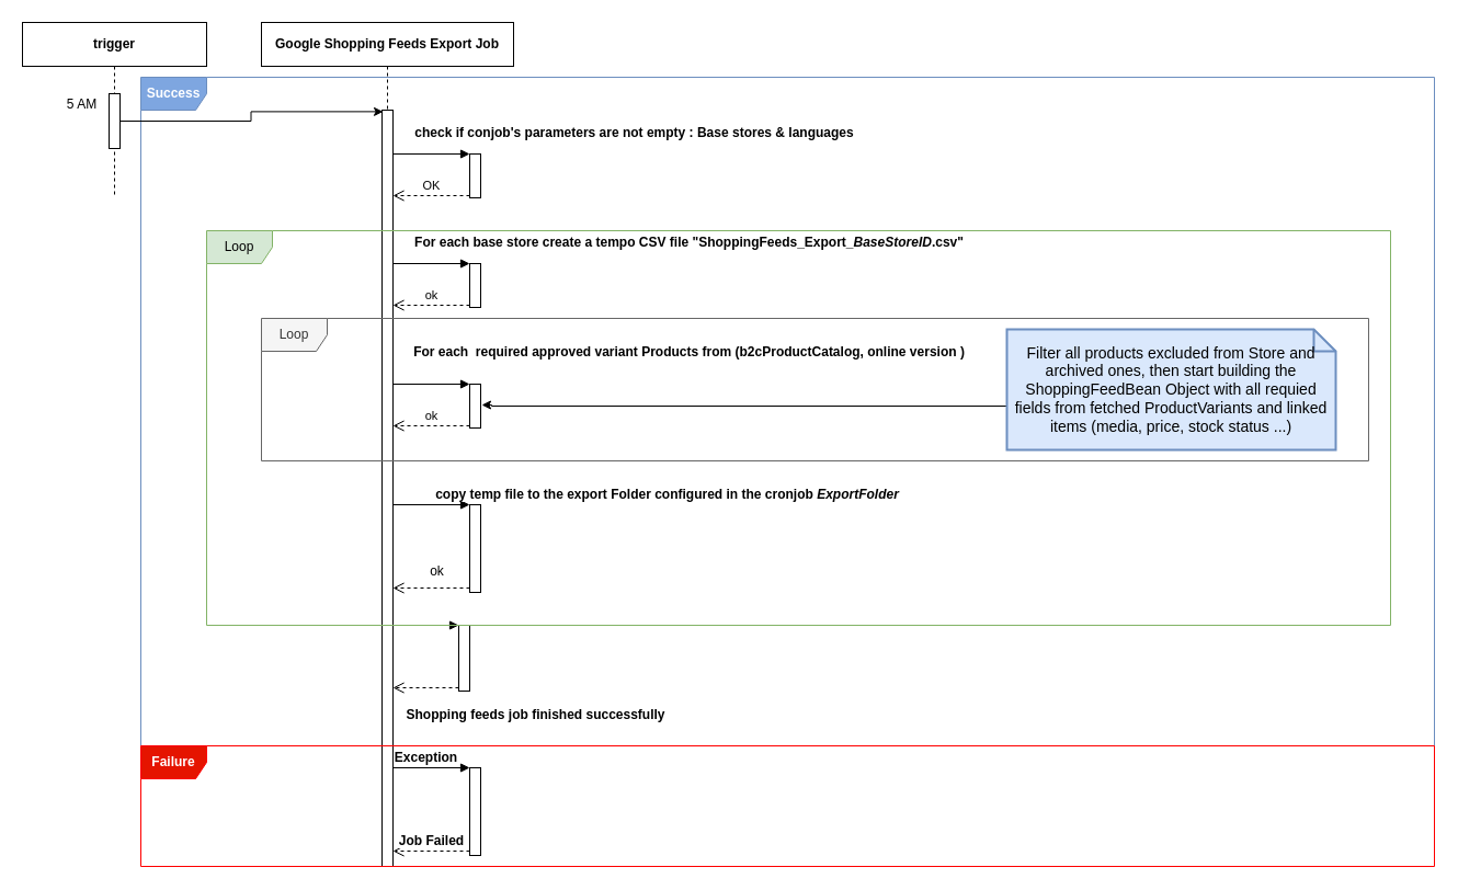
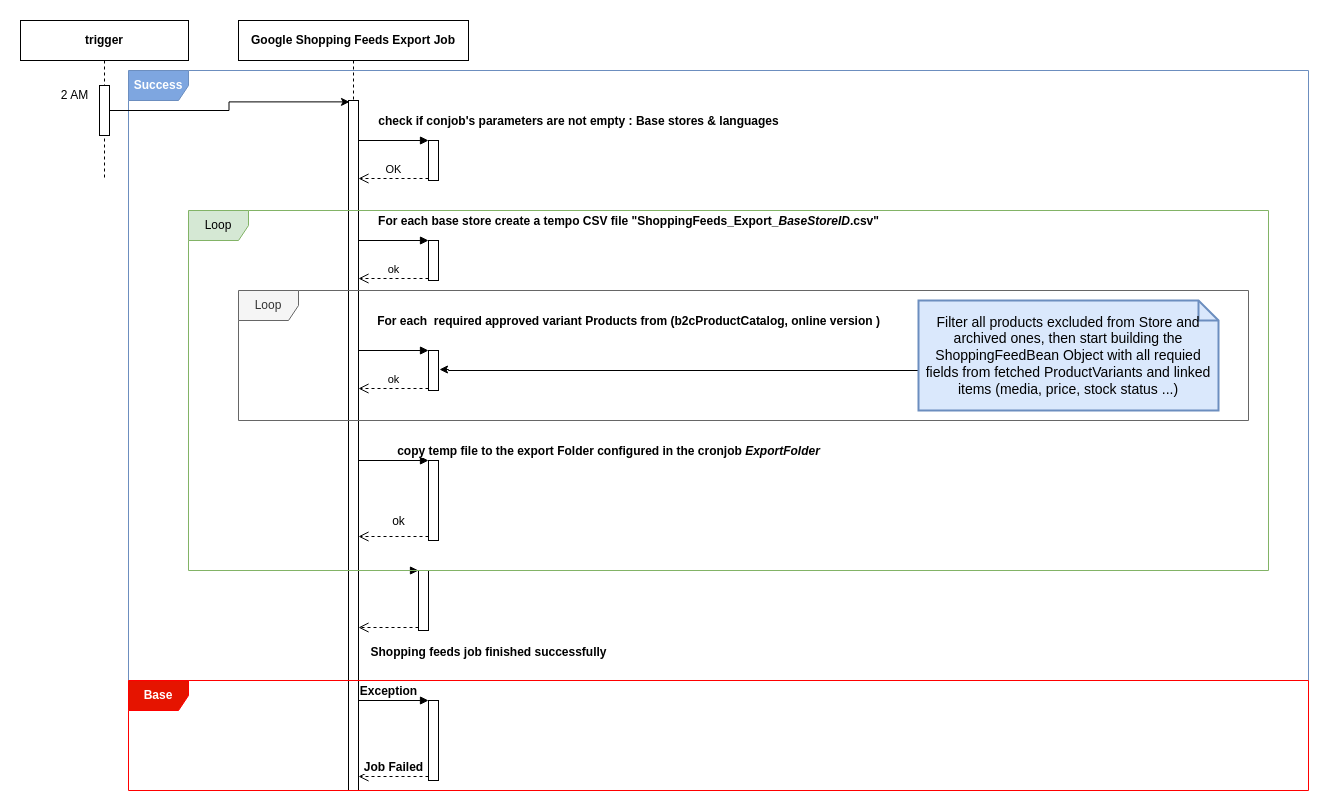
- <mxCell id="5" value="5 AM" style="text;html=1;align=center;verticalAlign=middle;resizable=0;points=[];autosize=1;strokeColor=none;fillColor=none;fontSize=12;fontColor=#000000;" vertex="1" parent="3"><mxGeometry x="29" y="60" width="50" height="30" as="geometry" /></mxCell>
+ <mxCell id="5" value="2 AM" style="text;html=1;align=center;verticalAlign=middle;resizable=0;points=[];autosize=1;strokeColor=none;fillColor=none;fontSize=12;fontColor=#000000;" vertex="1" parent="3"><mxGeometry x="29" y="60" width="50" height="30" as="geometry" /></mxCell>
- <mxCell id="32" value="&lt;b&gt;Failure&lt;/b&gt;" style="shape=umlFrame;whiteSpace=wrap;html=1;labelBackgroundColor=none;strokeWidth=1;fontSize=12;fillColor=#e51400;strokeColor=#FF0000;fontColor=#ffffff;" vertex="1" parent="1"><mxGeometry x="128" y="680" width="1180" height="110" as="geometry" /></mxCell>
+ <mxCell id="32" value="&lt;b&gt;Base&lt;/b&gt;" style="shape=umlFrame;whiteSpace=wrap;html=1;labelBackgroundColor=none;strokeWidth=1;fontSize=12;fillColor=#e51400;strokeColor=#FF0000;fontColor=#ffffff;" vertex="1" parent="1"><mxGeometry x="128" y="680" width="1180" height="110" as="geometry" /></mxCell>
